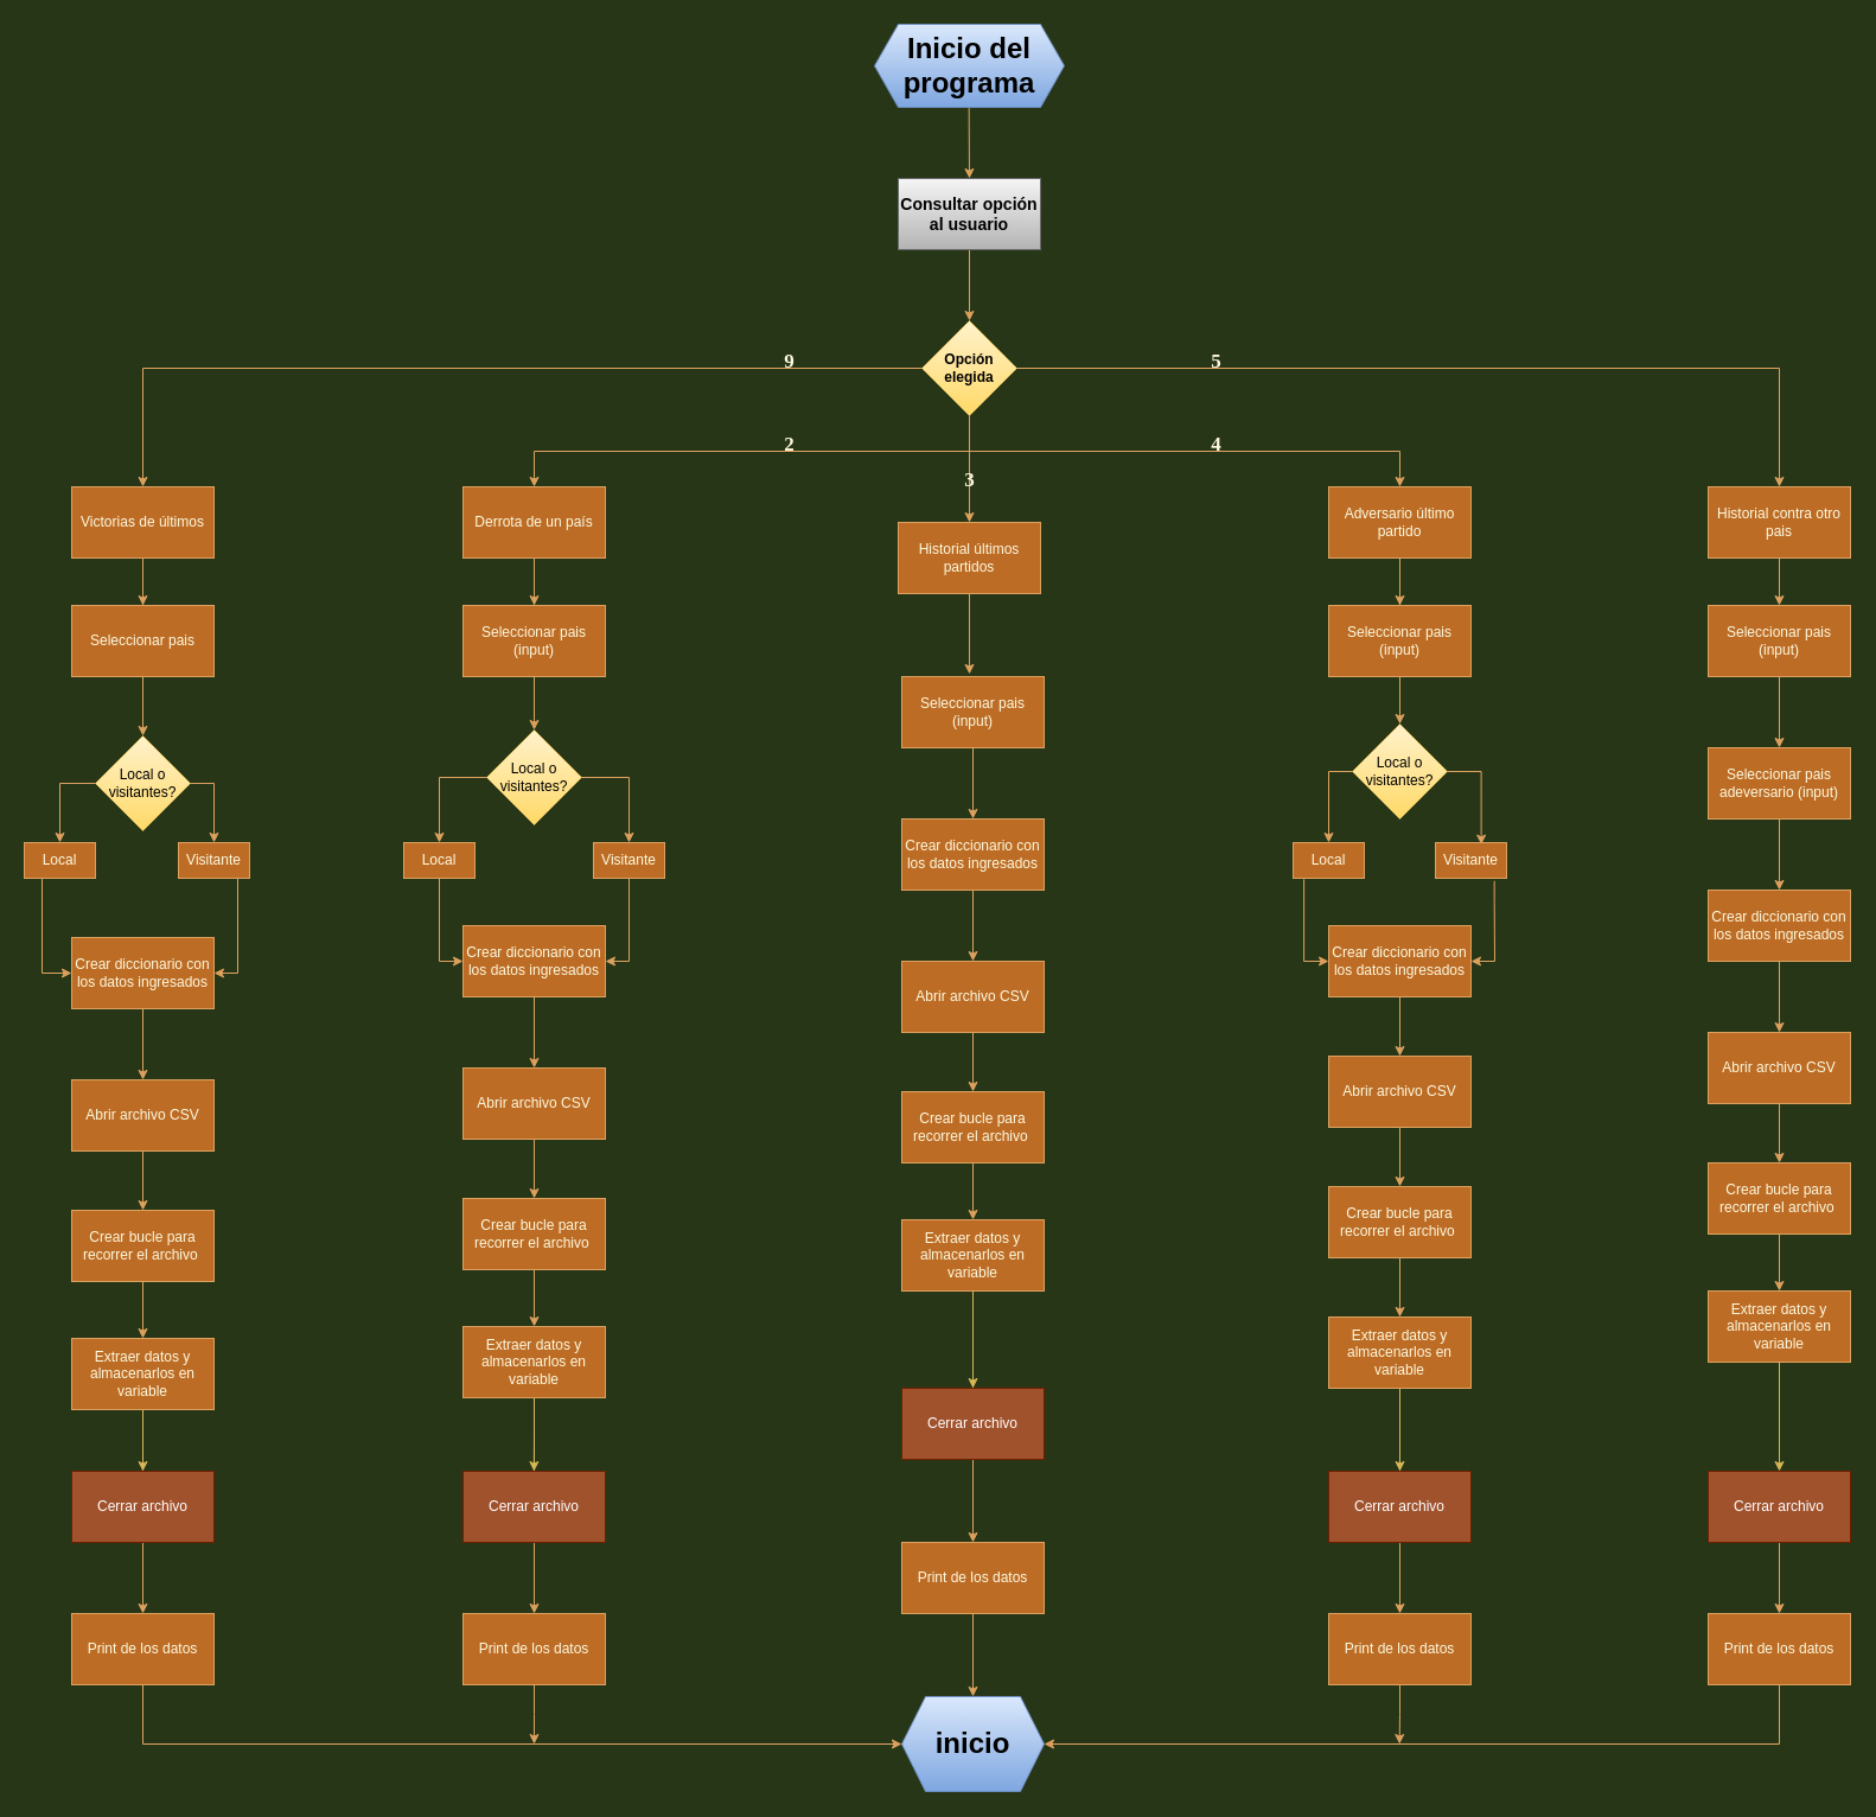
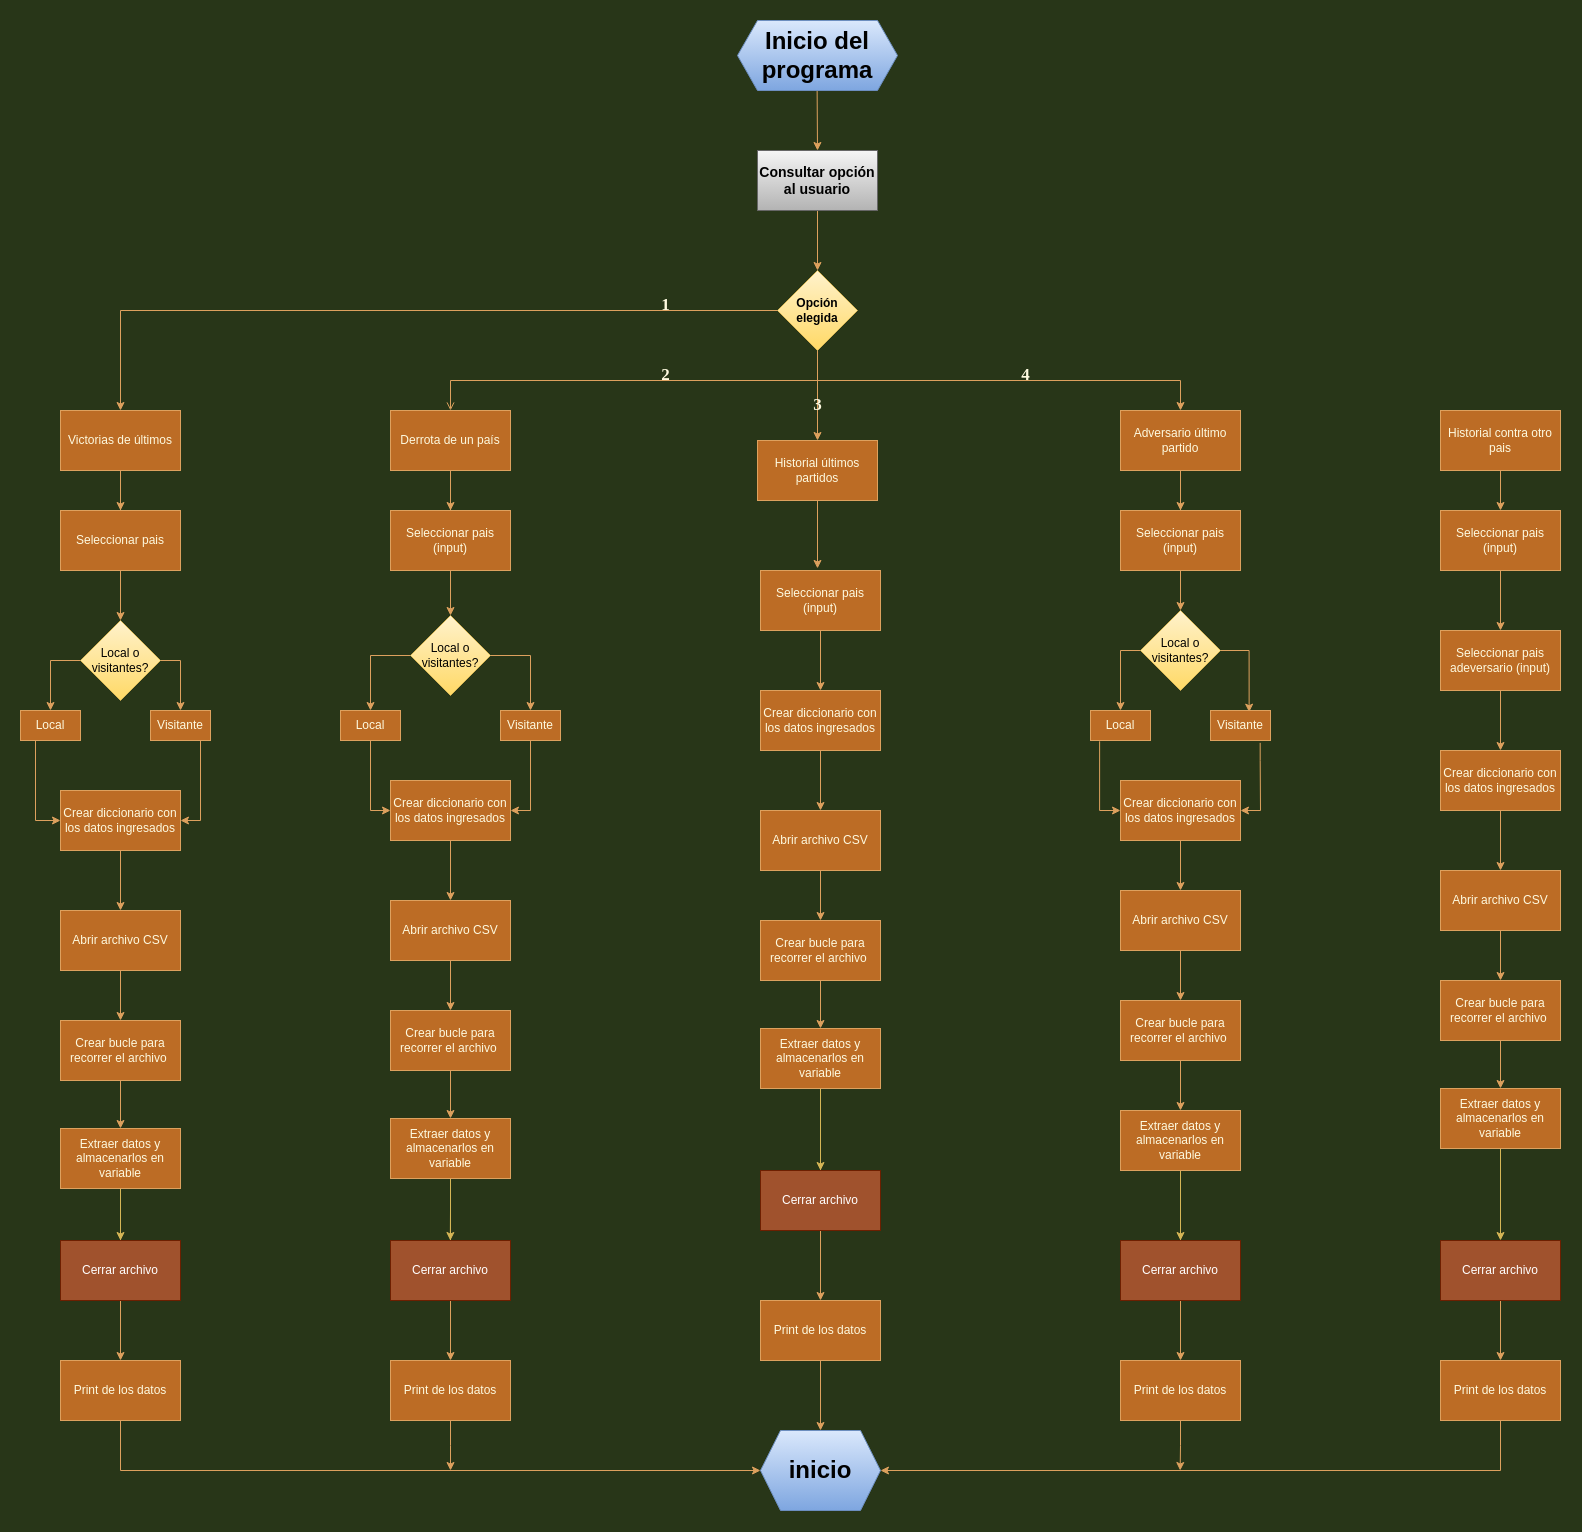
- <mxCell id="53" value="9" style="text;resizable=0;autosize=1;align=center;verticalAlign=middle;points=[];fillColor=none;strokeColor=none;rounded=0;fontStyle=1;fontFamily=Comic Sans MS;html=1;labelBorderColor=none;fontSize=17;fontColor=#FEFAE0;" parent="1" vertex="1"><mxGeometry x="650" y="290" width="30" height="30" as="geometry" /></mxCell>
+ <mxCell id="53" value="1" style="text;resizable=0;autosize=1;align=center;verticalAlign=middle;points=[];fillColor=none;strokeColor=none;rounded=0;fontStyle=1;fontFamily=Comic Sans MS;html=1;labelBorderColor=none;fontSize=17;fontColor=#FEFAE0;" parent="1" vertex="1"><mxGeometry x="650" y="290" width="30" height="30" as="geometry" /></mxCell>
- <mxCell id="54" value="5" style="text;resizable=0;autosize=1;align=center;verticalAlign=middle;points=[];fillColor=none;strokeColor=none;rounded=0;fontStyle=1;fontFamily=Comic Sans MS;html=1;labelBorderColor=none;fontSize=17;fontColor=#FEFAE0;" parent="1" vertex="1"><mxGeometry x="1010" y="290" width="30" height="30" as="geometry" /></mxCell>
- <mxCell id="9" style="edgeStyle=orthogonalEdgeStyle;rounded=0;orthogonalLoop=1;jettySize=auto;html=1;exitX=1;exitY=0.5;exitDx=0;exitDy=0;entryX=0.5;entryY=0;entryDx=0;entryDy=0;strokeColor=#DDA15E;fontColor=#FEFAE0;labelBackgroundColor=#283618;" parent="1" source="11" target="24" edge="1"><mxGeometry relative="1" as="geometry" /></mxCell>
- <mxCell id="7" style="edgeStyle=orthogonalEdgeStyle;rounded=0;orthogonalLoop=1;jettySize=auto;html=1;exitX=0.5;exitY=1;exitDx=0;exitDy=0;entryX=0.5;entryY=0;entryDx=0;entryDy=0;strokeColor=#DDA15E;fontColor=#FEFAE0;labelBackgroundColor=#283618;" parent="1" source="11" target="17" edge="1"><mxGeometry relative="1" as="geometry" /></mxCell>
+ <mxCell id="7" style="edgeStyle=orthogonalEdgeStyle;rounded=0;orthogonalLoop=1;jettySize=auto;html=1;exitX=0.5;exitY=1;exitDx=0;exitDy=0;entryX=0.5;entryY=0;entryDx=0;entryDy=0;strokeColor=#DDA15E;fontColor=#FEFAE0;labelBackgroundColor=#283618;endArrow=open;" parent="1" source="11" target="17" edge="1"><mxGeometry relative="1" as="geometry" /></mxCell>
